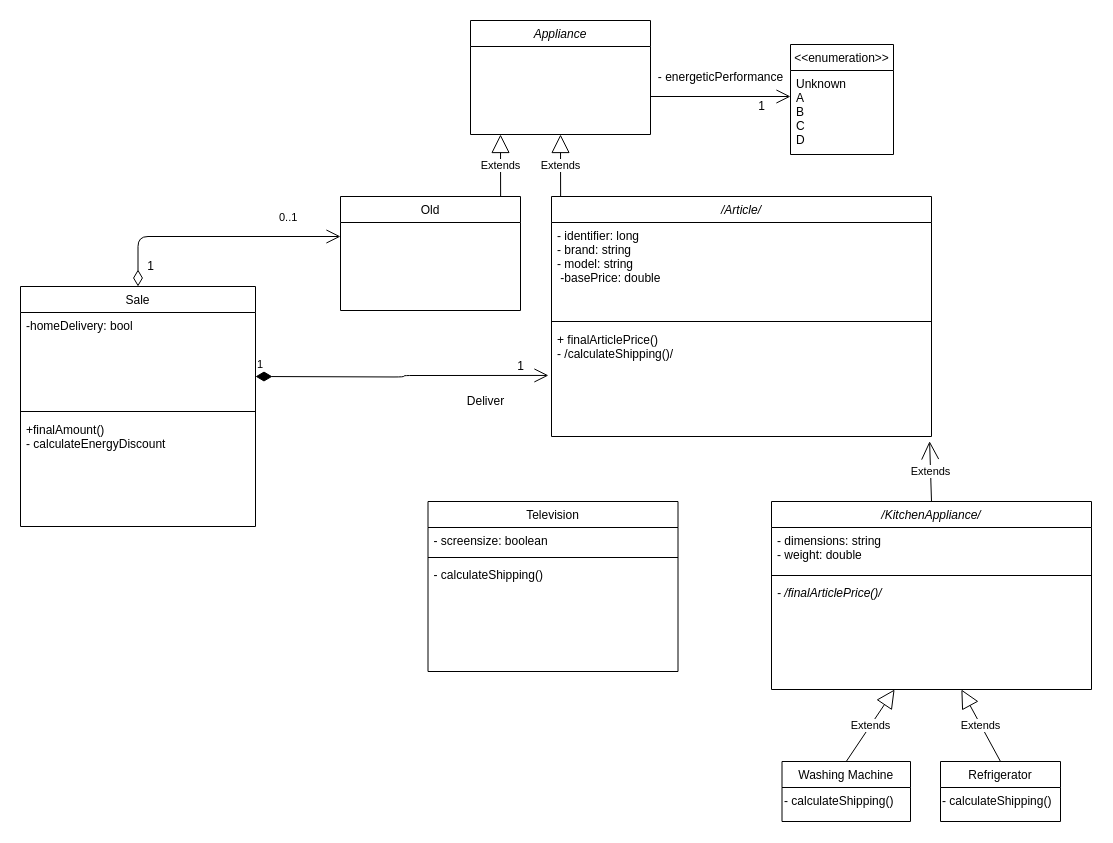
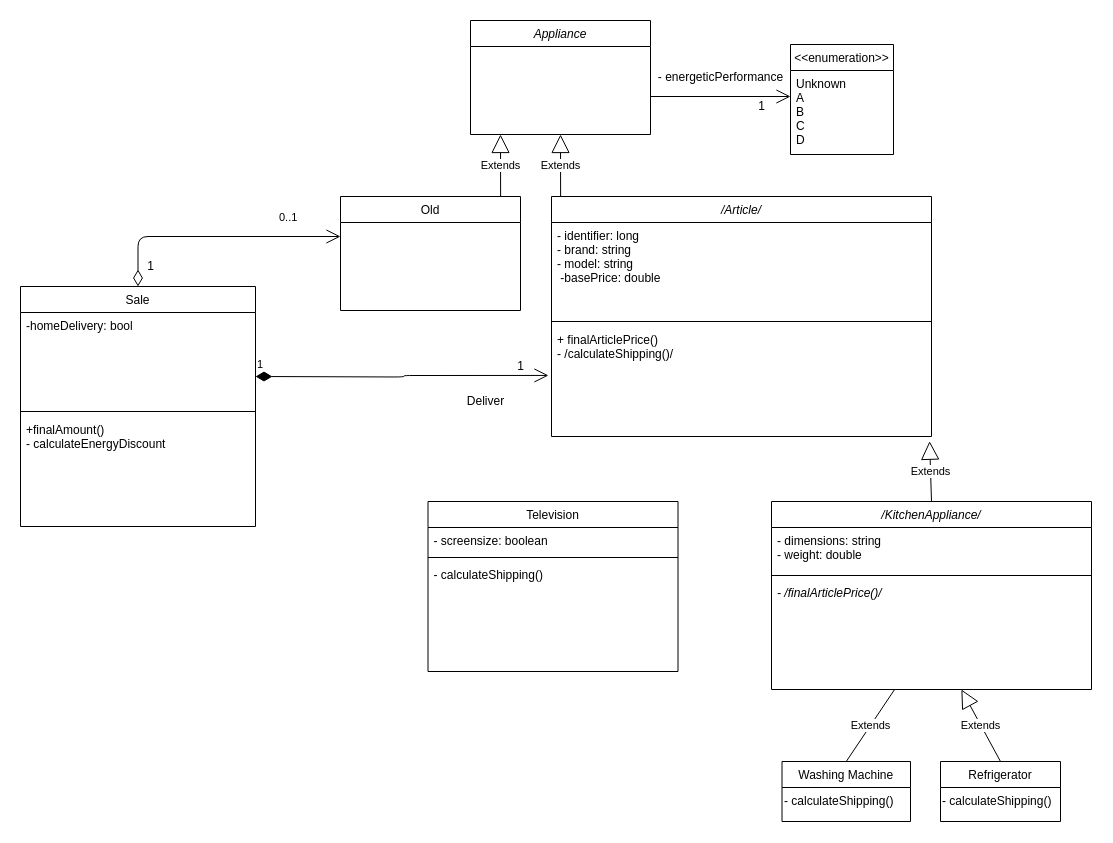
- <mxCell id="24" value="Extends" style="endArrow=open;endSize=16;endFill=0;html=1;exitX=0.5;exitY=0;exitDx=0;exitDy=0;entryX=0.995;entryY=1.043;entryDx=0;entryDy=0;entryPerimeter=0;" parent="1" source="18" target="5" edge="1"><mxGeometry width="160" relative="1" as="geometry"><mxPoint x="820" y="636" as="sourcePoint" /><mxPoint x="916.945" y="564" as="targetPoint" /></mxGeometry></mxCell>
+ <mxCell id="24" value="Extends" style="endArrow=block;endSize=16;endFill=0;html=1;exitX=0.5;exitY=0;exitDx=0;exitDy=0;entryX=0.995;entryY=1.043;entryDx=0;entryDy=0;entryPerimeter=0;" parent="1" source="18" target="5" edge="1"><mxGeometry width="160" relative="1" as="geometry"><mxPoint x="820" y="636" as="sourcePoint" /><mxPoint x="916.945" y="564" as="targetPoint" /></mxGeometry></mxCell>
- <mxCell id="22" value="Extends" style="endArrow=block;endSize=16;endFill=0;html=1;exitX=0.5;exitY=0;exitDx=0;exitDy=0;" parent="1" source="12" target="21" edge="1"><mxGeometry width="160" relative="1" as="geometry"><mxPoint x="300" y="866" as="sourcePoint" /><mxPoint x="460" y="866" as="targetPoint" /></mxGeometry></mxCell>
+ <mxCell id="22" value="Extends" style="endArrow=none;endSize=16;endFill=0;html=1;exitX=0.5;exitY=0;exitDx=0;exitDy=0;" parent="1" source="12" target="21" edge="1"><mxGeometry width="160" relative="1" as="geometry"><mxPoint x="300" y="866" as="sourcePoint" /><mxPoint x="460" y="866" as="targetPoint" /></mxGeometry></mxCell>
